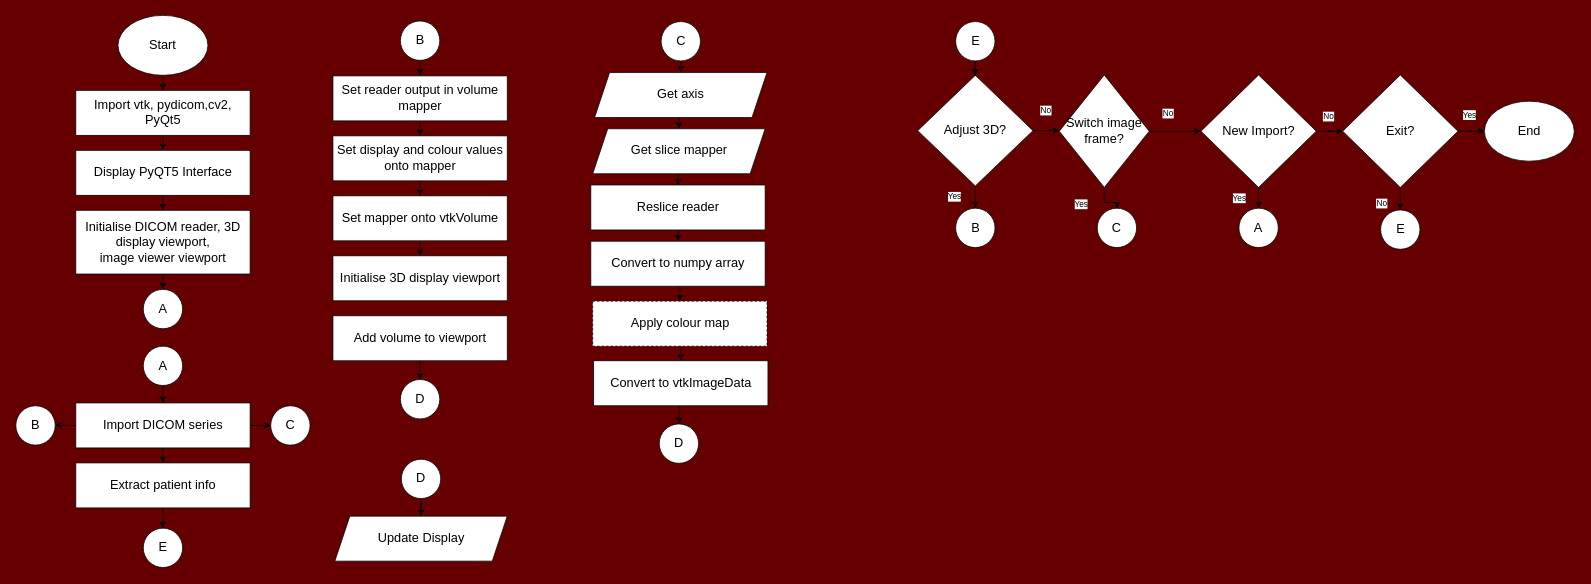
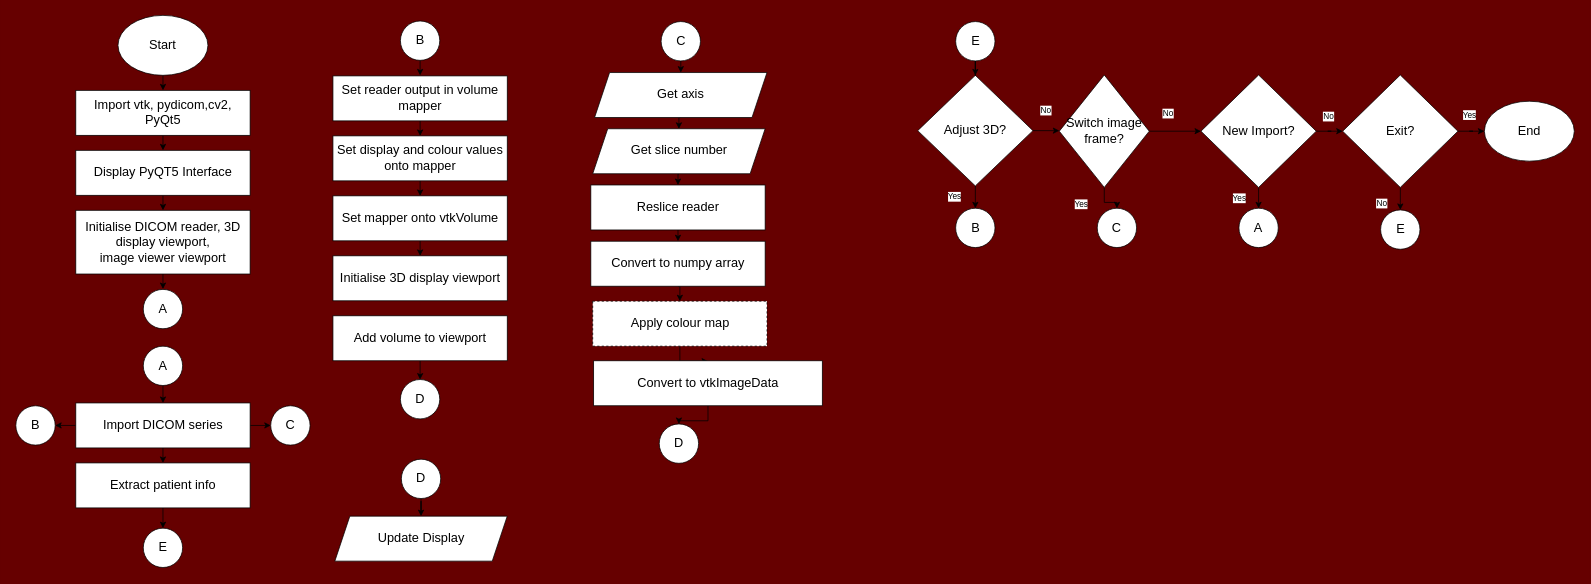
- <mxCell id="37" value="&lt;span style=&quot;font-size: 17px;&quot;&gt;Get slice mapper&lt;/span&gt;" style="shape=parallelogram;perimeter=parallelogramPerimeter;whiteSpace=wrap;html=1;fixedSize=1;" vertex="1" parent="1"><mxGeometry x="789.5" y="171.25" width="230" height="60" as="geometry" /></mxCell>
+ <mxCell id="37" value="&lt;span style=&quot;font-size: 17px;&quot;&gt;Get slice number&lt;/span&gt;" style="shape=parallelogram;perimeter=parallelogramPerimeter;whiteSpace=wrap;html=1;fixedSize=1;" vertex="1" parent="1"><mxGeometry x="789.5" y="171.25" width="230" height="60" as="geometry" /></mxCell>
- <mxCell id="43" value="Convert to vtkImageData" style="rounded=0;whiteSpace=wrap;html=1;fontSize=17;" vertex="1" parent="1"><mxGeometry x="790.75" y="480.75" width="232.5" height="60" as="geometry" /></mxCell>
+ <mxCell id="43" value="Convert to vtkImageData" style="rounded=0;whiteSpace=wrap;html=1;fontSize=17;" vertex="1" parent="1"><mxGeometry x="790.75" y="480.75" width="305" height="60" as="geometry" /></mxCell>
